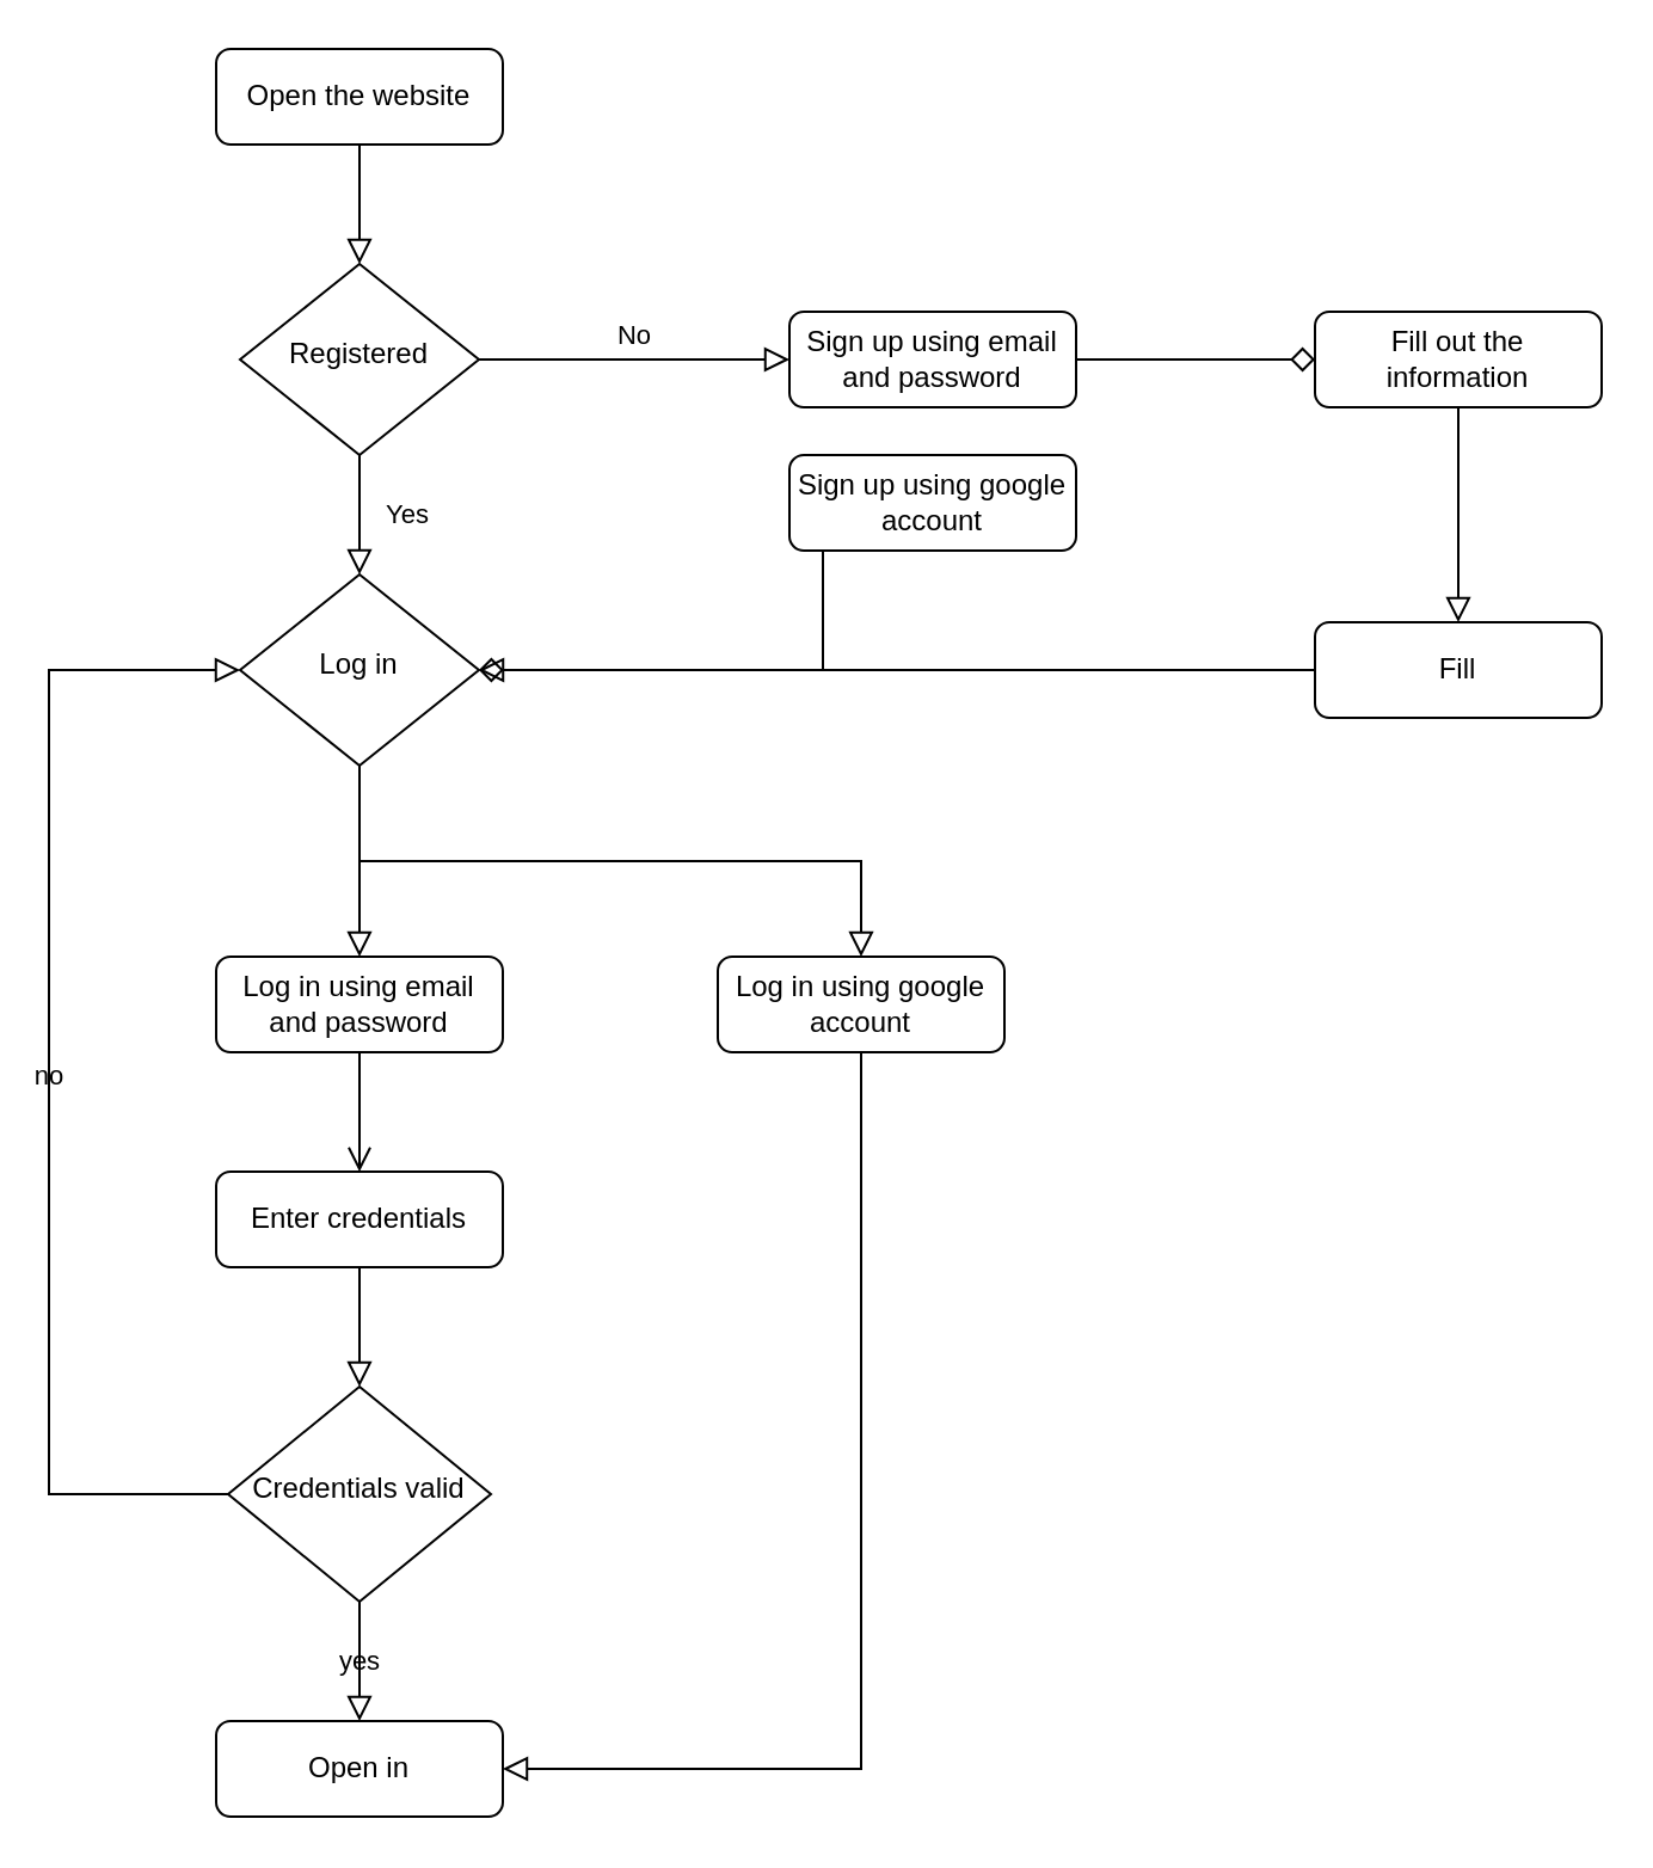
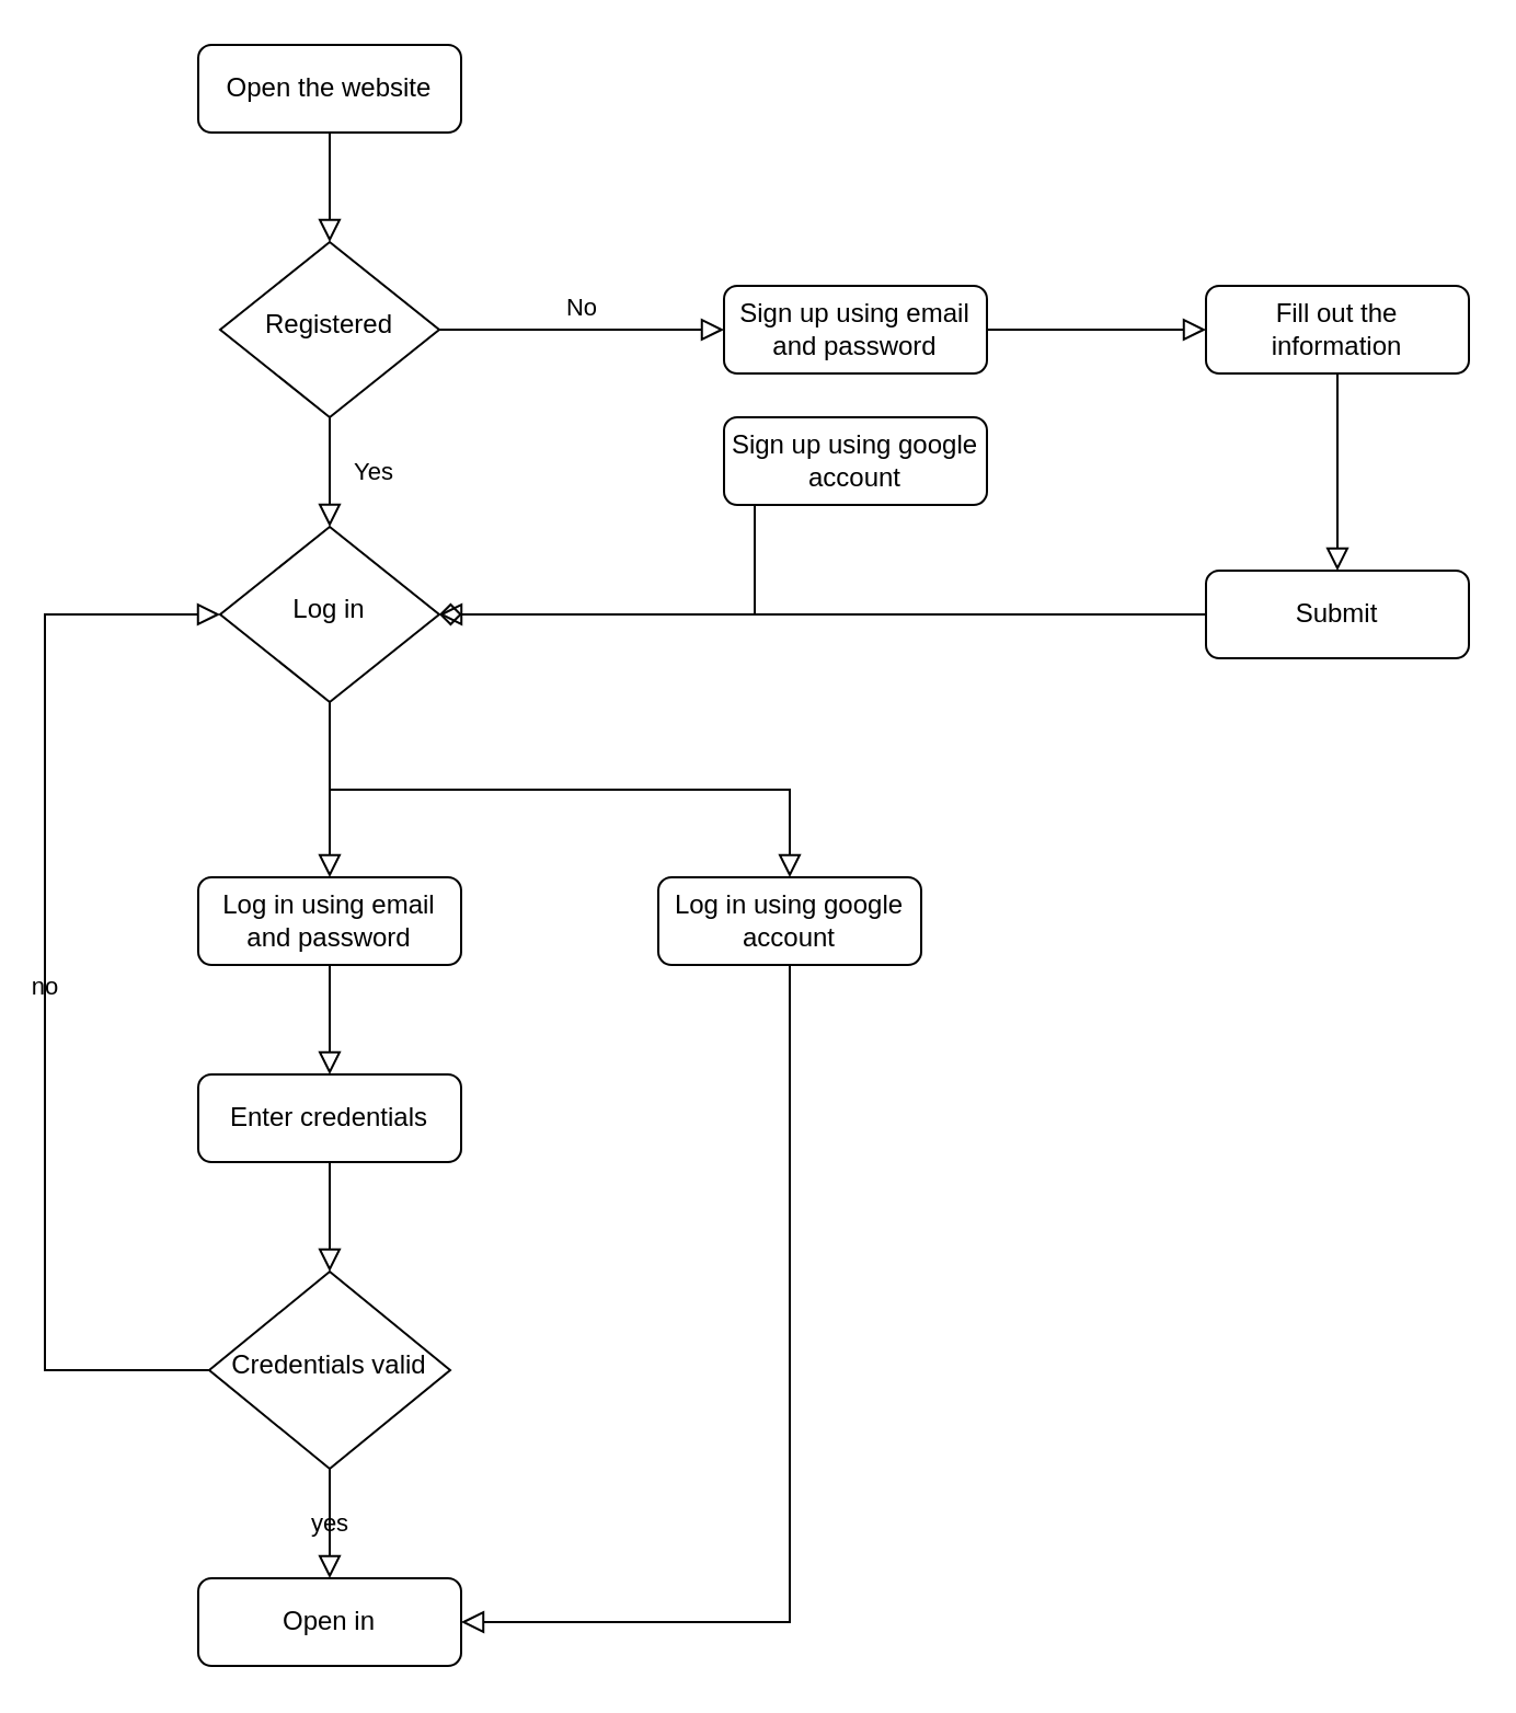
- <mxCell id="10" value="" style="edgeStyle=orthogonalEdgeStyle;rounded=0;html=1;jettySize=auto;orthogonalLoop=1;fontSize=11;endArrow=diamond;endFill=0;endSize=8;strokeWidth=1;shadow=0;labelBackgroundColor=none;entryX=0;entryY=0.5;entryDx=0;entryDy=0;exitX=1;exitY=0.5;exitDx=0;exitDy=0;" parent="1" source="7" target="9" edge="1"><mxGeometry y="10" relative="1" as="geometry"><mxPoint as="offset" /><mxPoint x="390" y="240" as="sourcePoint" /><mxPoint x="260" y="240" as="targetPoint" /></mxGeometry></mxCell>
+ <mxCell id="10" value="" style="edgeStyle=orthogonalEdgeStyle;rounded=0;html=1;jettySize=auto;orthogonalLoop=1;fontSize=11;endArrow=block;endFill=0;endSize=8;strokeWidth=1;shadow=0;labelBackgroundColor=none;entryX=0;entryY=0.5;entryDx=0;entryDy=0;exitX=1;exitY=0.5;exitDx=0;exitDy=0;" parent="1" source="7" target="9" edge="1"><mxGeometry y="10" relative="1" as="geometry"><mxPoint as="offset" /><mxPoint x="390" y="240" as="sourcePoint" /><mxPoint x="260" y="240" as="targetPoint" /></mxGeometry></mxCell>
- <mxCell id="11" value="Fill" style="rounded=1;whiteSpace=wrap;html=1;fontSize=12;glass=0;strokeWidth=1;shadow=0;" parent="1" vertex="1"><mxGeometry x="550" y="260" width="120" height="40" as="geometry" /></mxCell>
+ <mxCell id="11" value="Submit" style="rounded=1;whiteSpace=wrap;html=1;fontSize=12;glass=0;strokeWidth=1;shadow=0;" parent="1" vertex="1"><mxGeometry x="550" y="260" width="120" height="40" as="geometry" /></mxCell>
- <mxCell id="16" value="" style="rounded=0;html=1;jettySize=auto;orthogonalLoop=1;fontSize=11;endArrow=open;endFill=0;endSize=8;strokeWidth=1;shadow=0;labelBackgroundColor=none;edgeStyle=orthogonalEdgeStyle;entryX=0.5;entryY=0;entryDx=0;entryDy=0;exitX=0.5;exitY=1;exitDx=0;exitDy=0;" parent="1" source="23" target="12" edge="1"><mxGeometry relative="1" as="geometry"><mxPoint x="150" y="430" as="sourcePoint" /><mxPoint x="180" y="250" as="targetPoint" /></mxGeometry></mxCell>
+ <mxCell id="16" value="" style="rounded=0;html=1;jettySize=auto;orthogonalLoop=1;fontSize=11;endArrow=block;endFill=0;endSize=8;strokeWidth=1;shadow=0;labelBackgroundColor=none;edgeStyle=orthogonalEdgeStyle;entryX=0.5;entryY=0;entryDx=0;entryDy=0;exitX=0.5;exitY=1;exitDx=0;exitDy=0;" parent="1" source="23" target="12" edge="1"><mxGeometry relative="1" as="geometry"><mxPoint x="150" y="430" as="sourcePoint" /><mxPoint x="180" y="250" as="targetPoint" /></mxGeometry></mxCell>
